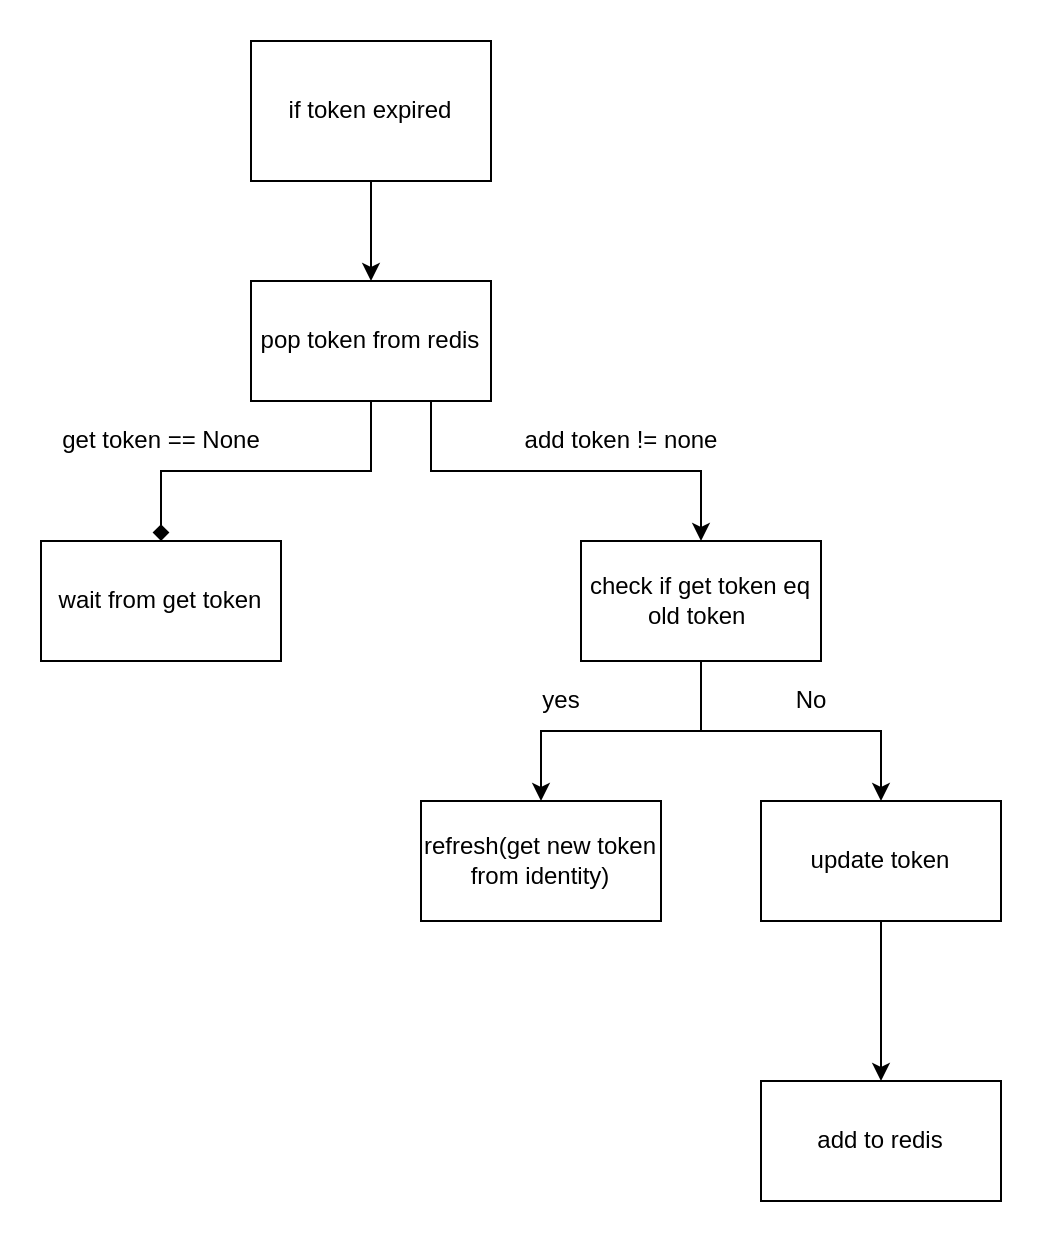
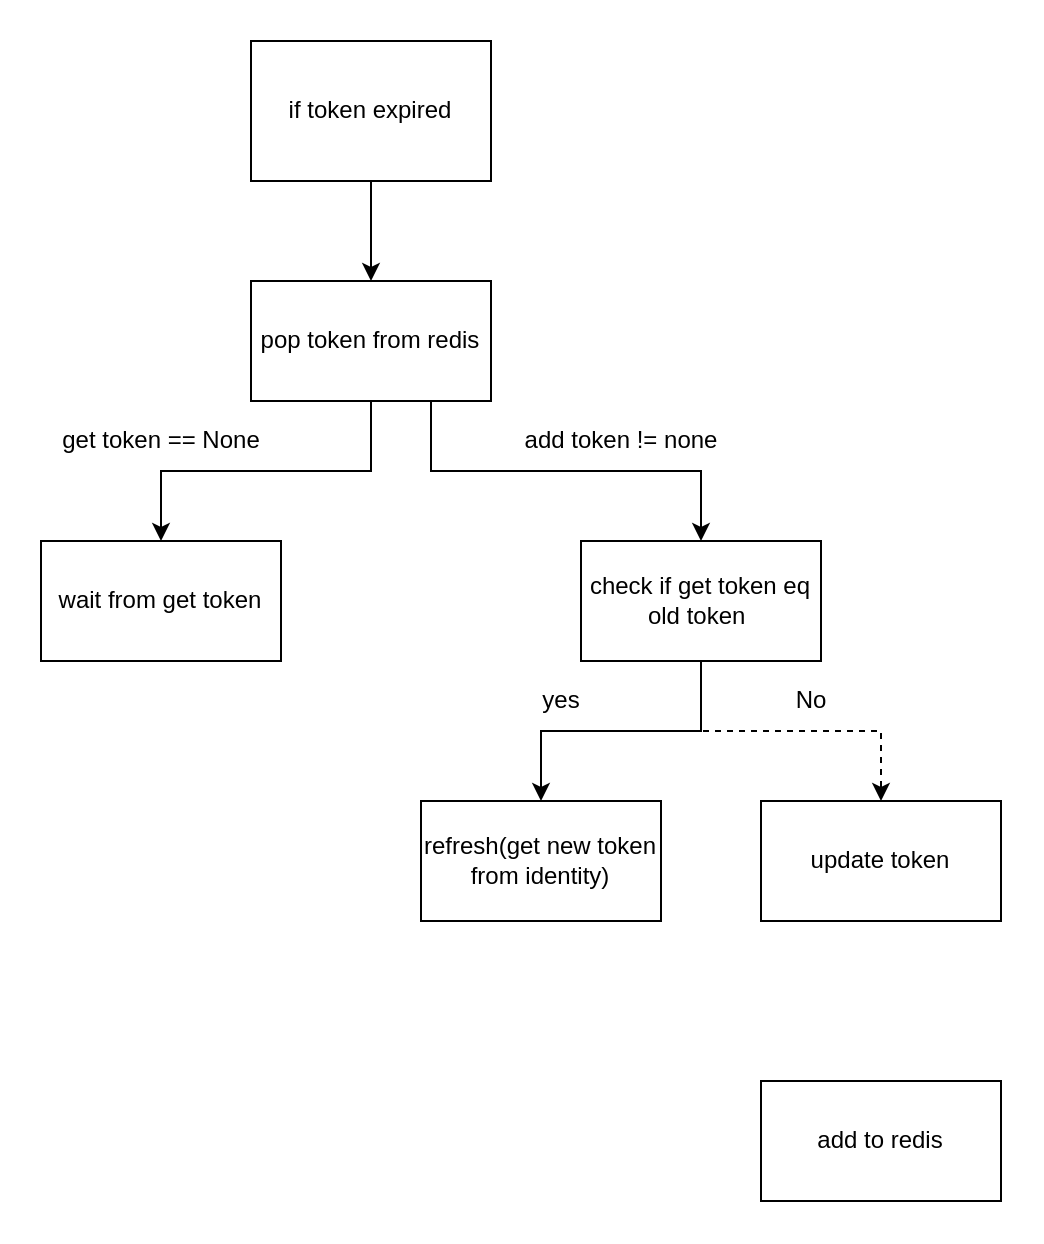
- <mxCell id="4" style="edgeStyle=orthogonalEdgeStyle;rounded=0;orthogonalLoop=1;jettySize=auto;html=1;exitX=0.5;exitY=1;exitDx=0;exitDy=0;entryX=0.5;entryY=0;entryDx=0;entryDy=0;endArrow=diamond;" edge="1" parent="1" source="6" target="7"><mxGeometry relative="1" as="geometry" /></mxCell>
+ <mxCell id="4" style="edgeStyle=orthogonalEdgeStyle;rounded=0;orthogonalLoop=1;jettySize=auto;html=1;exitX=0.5;exitY=1;exitDx=0;exitDy=0;entryX=0.5;entryY=0;entryDx=0;entryDy=0;" edge="1" parent="1" source="6" target="7"><mxGeometry relative="1" as="geometry" /></mxCell>
- <mxCell id="9" style="edgeStyle=orthogonalEdgeStyle;rounded=0;orthogonalLoop=1;jettySize=auto;html=1;exitX=0.5;exitY=1;exitDx=0;exitDy=0;entryX=0.5;entryY=0;entryDx=0;entryDy=0;" edge="1" parent="1" source="10" target="16"><mxGeometry relative="1" as="geometry" /></mxCell>
+ <mxCell id="9" style="edgeStyle=orthogonalEdgeStyle;rounded=0;orthogonalLoop=1;jettySize=auto;html=1;exitX=0.5;exitY=1;exitDx=0;exitDy=0;entryX=0.5;entryY=0;entryDx=0;entryDy=0;dashed=1;" edge="1" parent="1" source="10" target="16"><mxGeometry relative="1" as="geometry" /></mxCell>
- <mxCell id="15" value="" style="edgeStyle=orthogonalEdgeStyle;rounded=0;orthogonalLoop=1;jettySize=auto;html=1;" edge="1" parent="1" source="16" target="17"><mxGeometry relative="1" as="geometry" /></mxCell>
